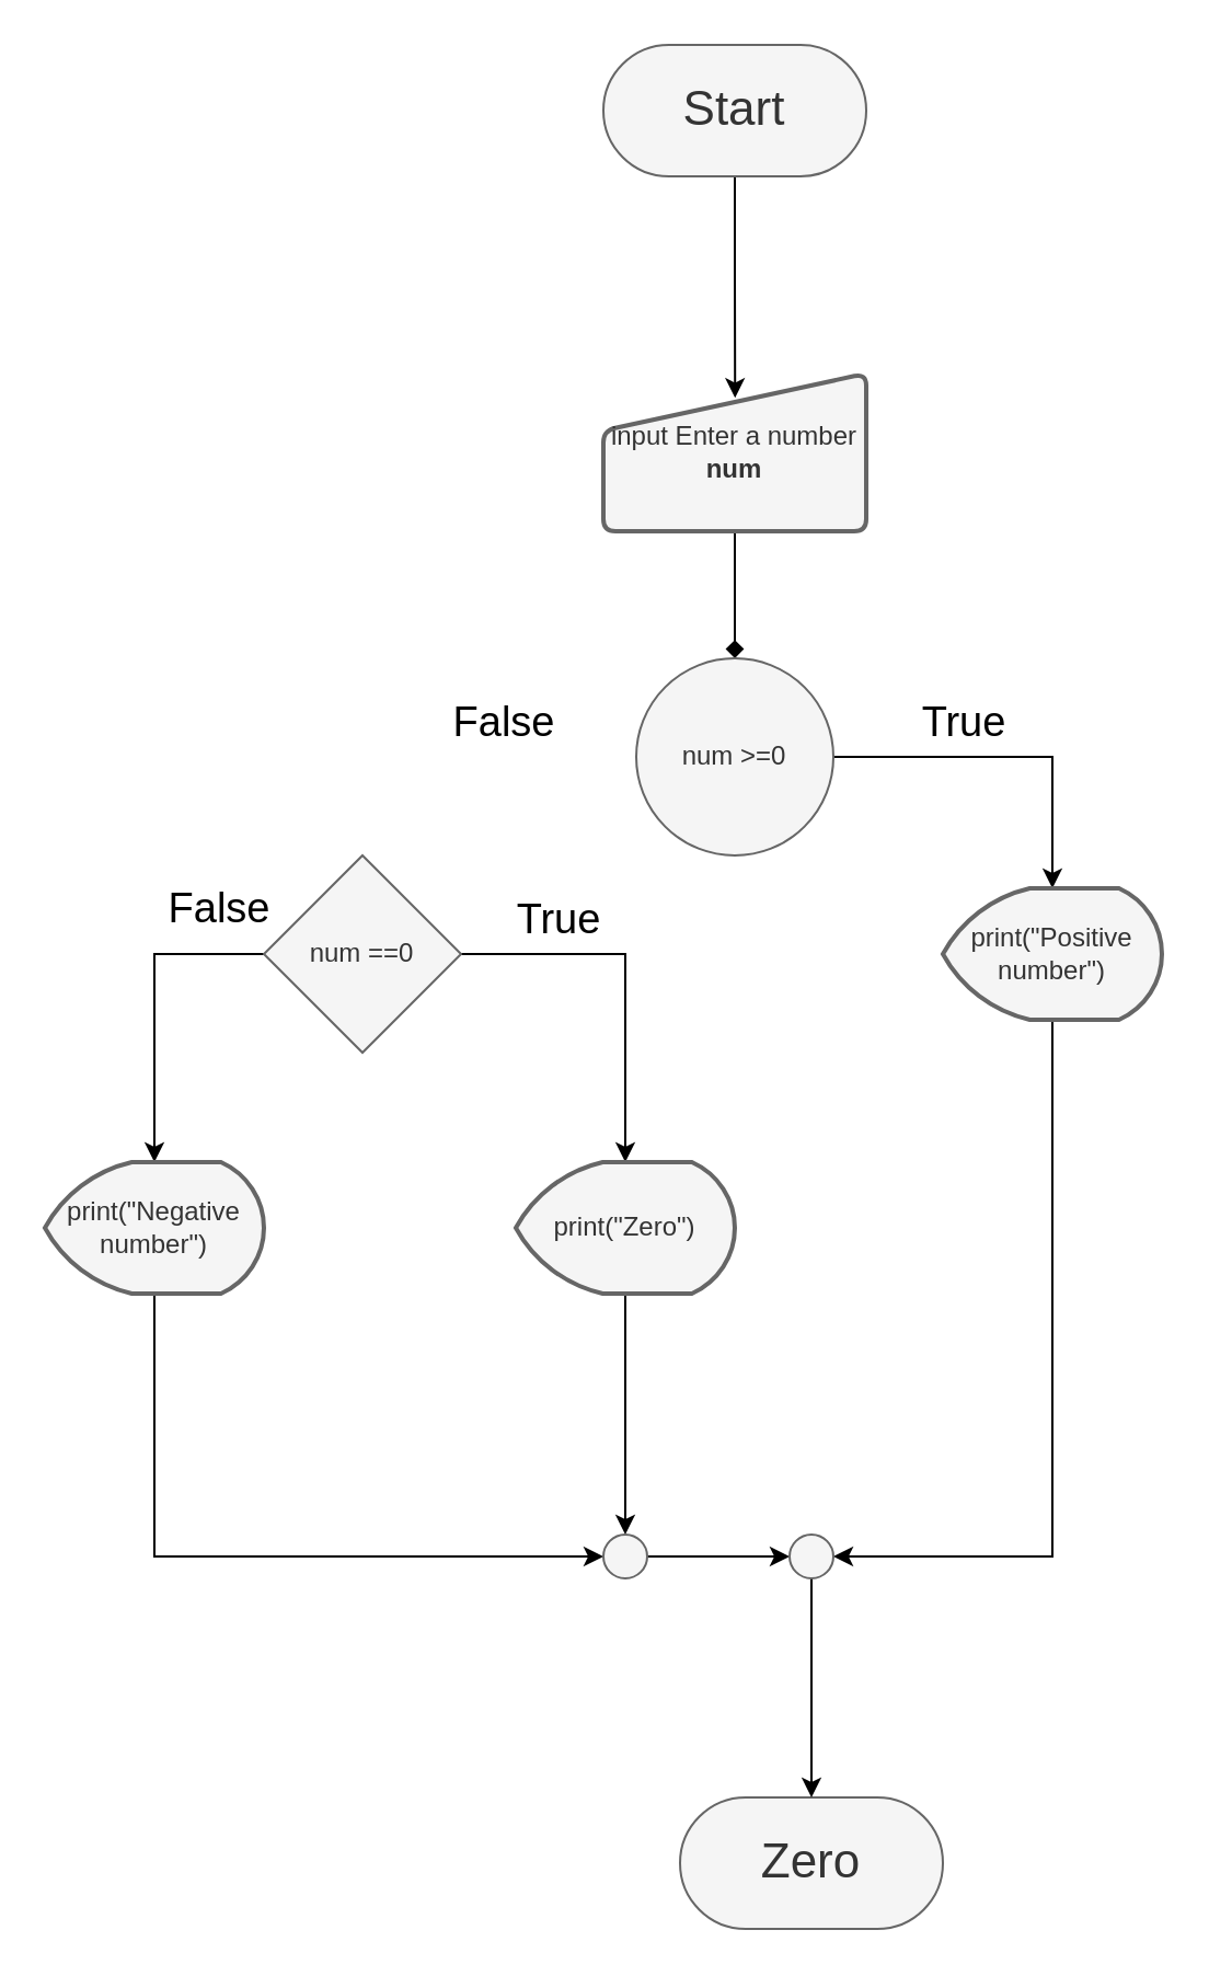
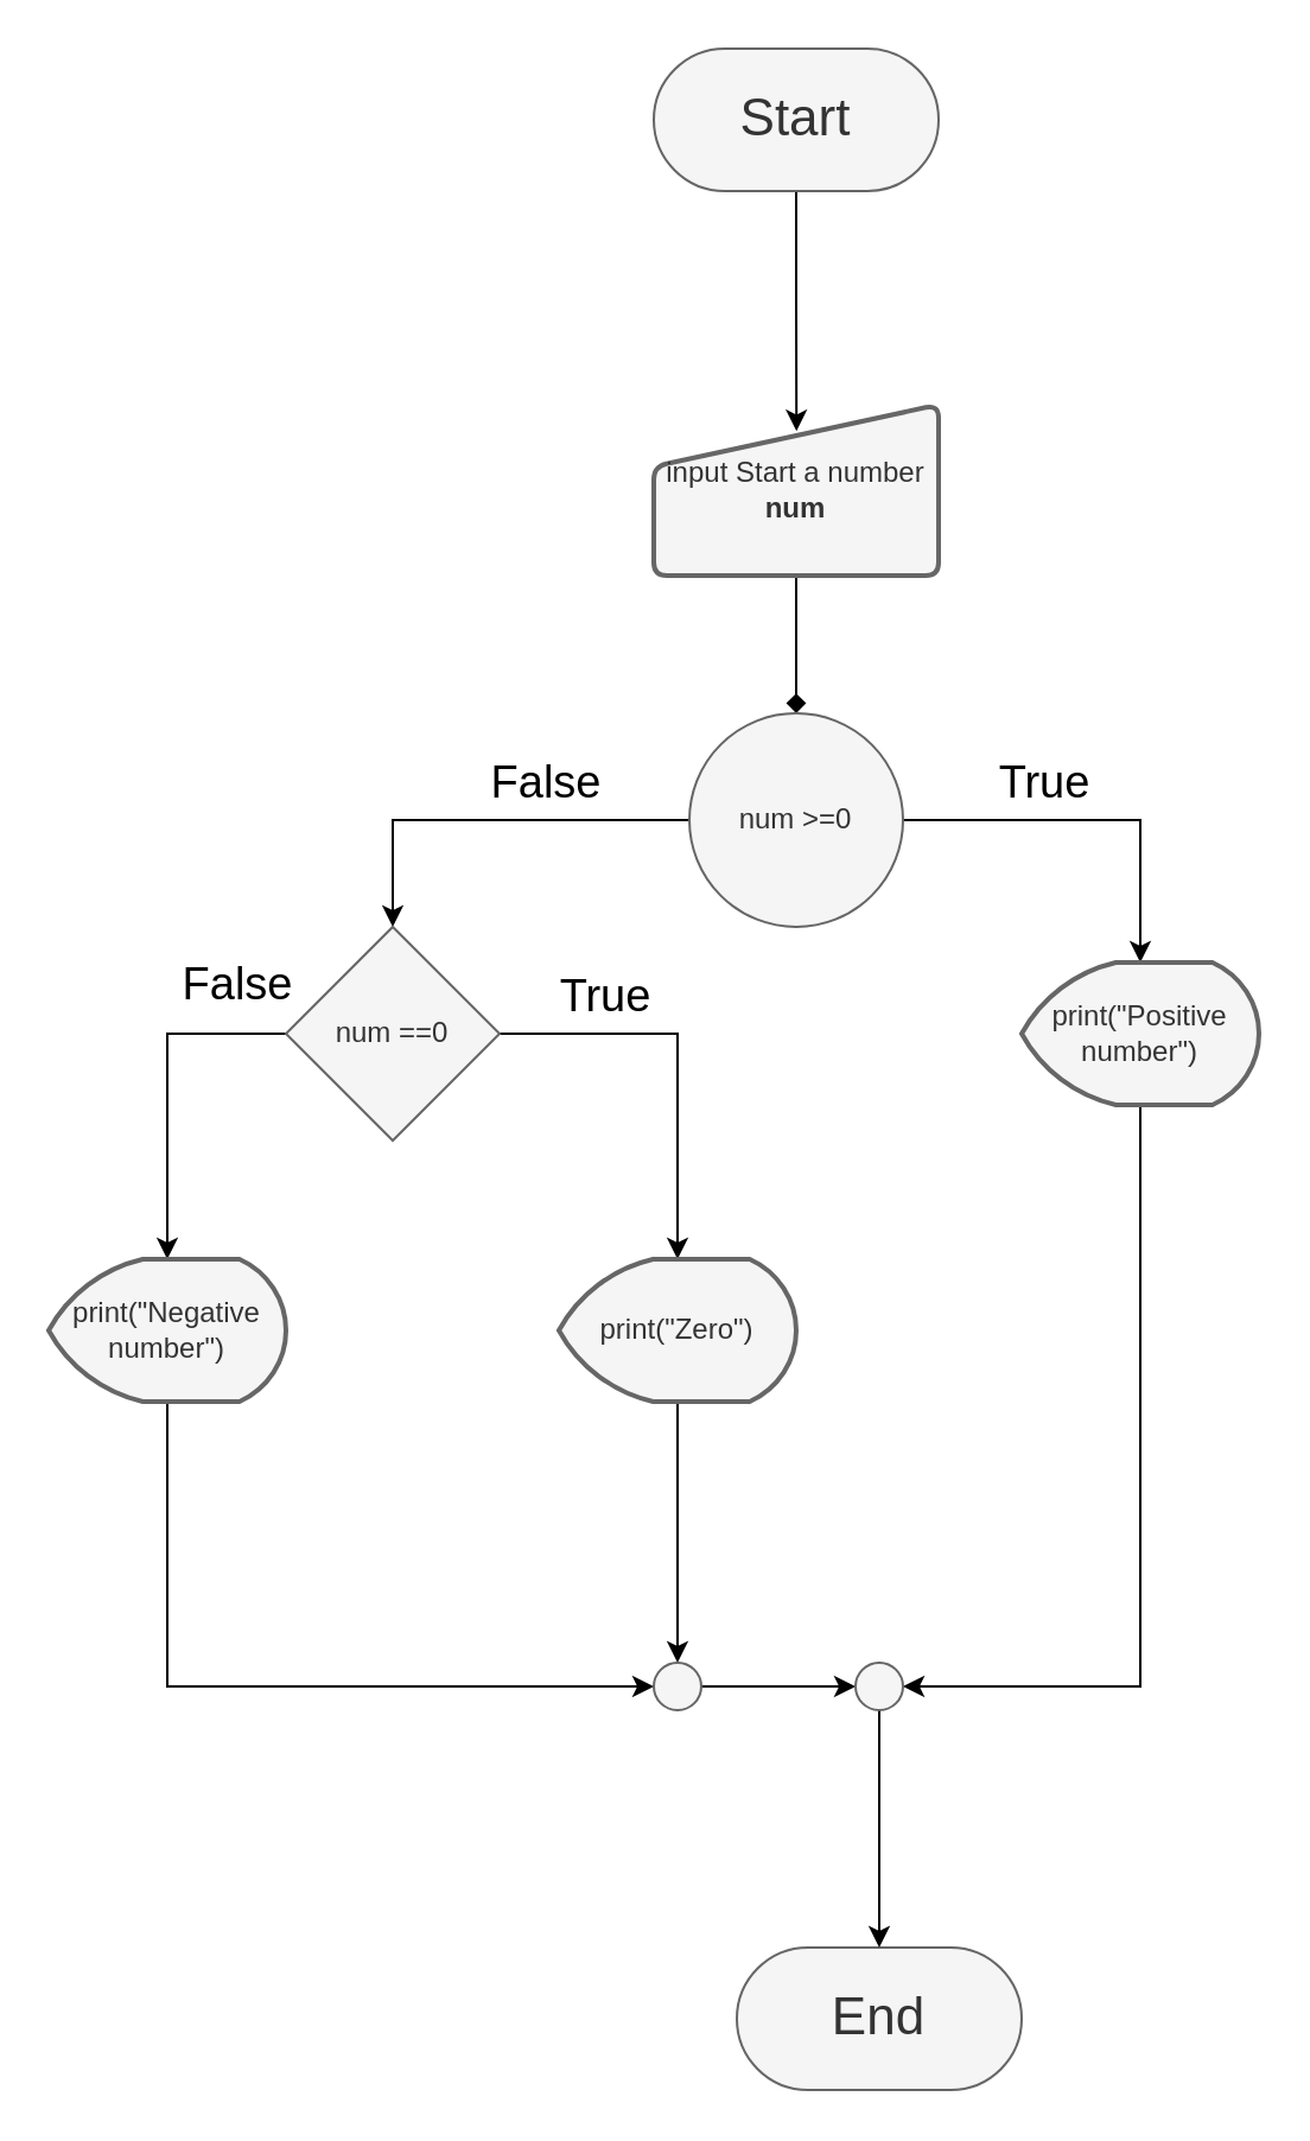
- <mxCell id="5" value="input Enter a number&lt;br&gt;&lt;b&gt;num&lt;/b&gt;" style="html=1;strokeWidth=2;shape=manualInput;whiteSpace=wrap;rounded=1;size=26;arcSize=11;fillColor=#f5f5f5;strokeColor=#666666;fontColor=#333333;" vertex="1" parent="1"><mxGeometry x="275" y="170" width="120" height="72" as="geometry" /></mxCell>
+ <mxCell id="5" value="input Start a number&lt;br&gt;&lt;b&gt;num&lt;/b&gt;" style="html=1;strokeWidth=2;shape=manualInput;whiteSpace=wrap;rounded=1;size=26;arcSize=11;fillColor=#f5f5f5;strokeColor=#666666;fontColor=#333333;" vertex="1" parent="1"><mxGeometry x="275" y="170" width="120" height="72" as="geometry" /></mxCell>
+ <mxCell id="6" style="edgeStyle=orthogonalEdgeStyle;rounded=0;orthogonalLoop=1;jettySize=auto;html=1;exitX=0;exitY=0.5;exitDx=0;exitDy=0;entryX=0.5;entryY=0;entryDx=0;entryDy=0;" edge="1" parent="1" source="8" target="11"><mxGeometry relative="1" as="geometry"><mxPoint x="160" y="345.571" as="targetPoint" /></mxGeometry></mxCell>
- <mxCell id="18" value="&lt;span style=&quot;font-size: 22px&quot;&gt;Zero&lt;/span&gt;" style="rounded=1;whiteSpace=wrap;html=1;arcSize=50;fillColor=#f5f5f5;strokeColor=#666666;fontColor=#333333;" vertex="1" parent="1"><mxGeometry x="310" y="820" width="120" height="60" as="geometry" /></mxCell>
+ <mxCell id="18" value="&lt;span style=&quot;font-size: 22px&quot;&gt;End&lt;/span&gt;" style="rounded=1;whiteSpace=wrap;html=1;arcSize=50;fillColor=#f5f5f5;strokeColor=#666666;fontColor=#333333;" vertex="1" parent="1"><mxGeometry x="310" y="820" width="120" height="60" as="geometry" /></mxCell>
